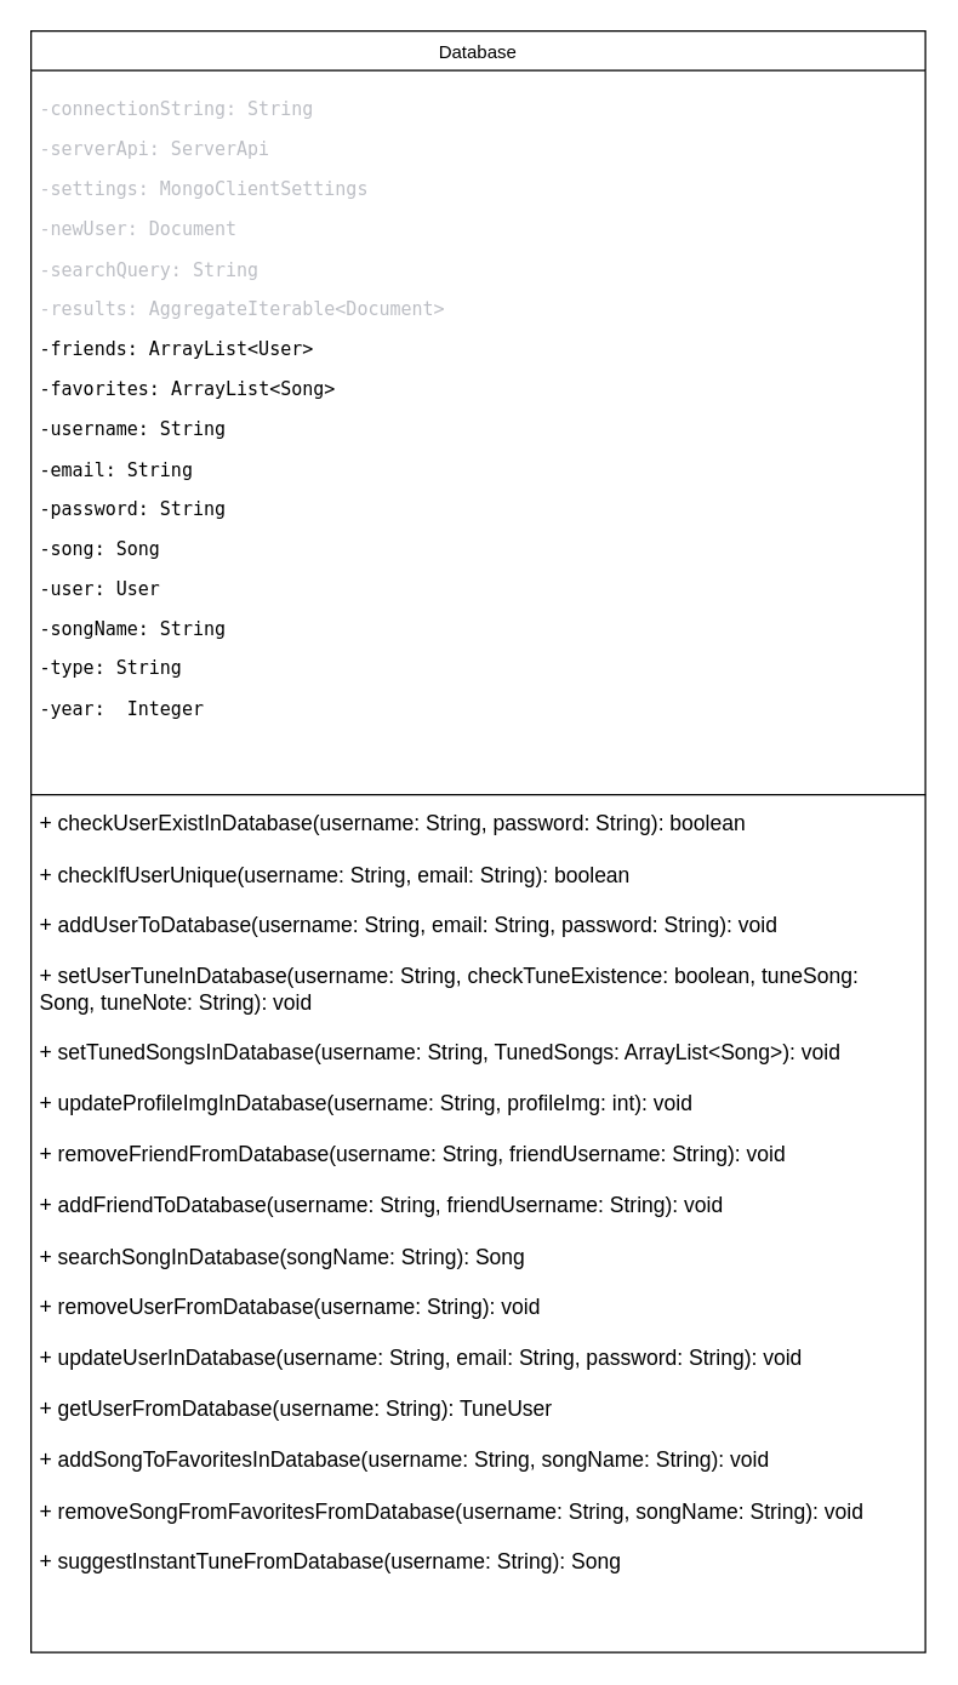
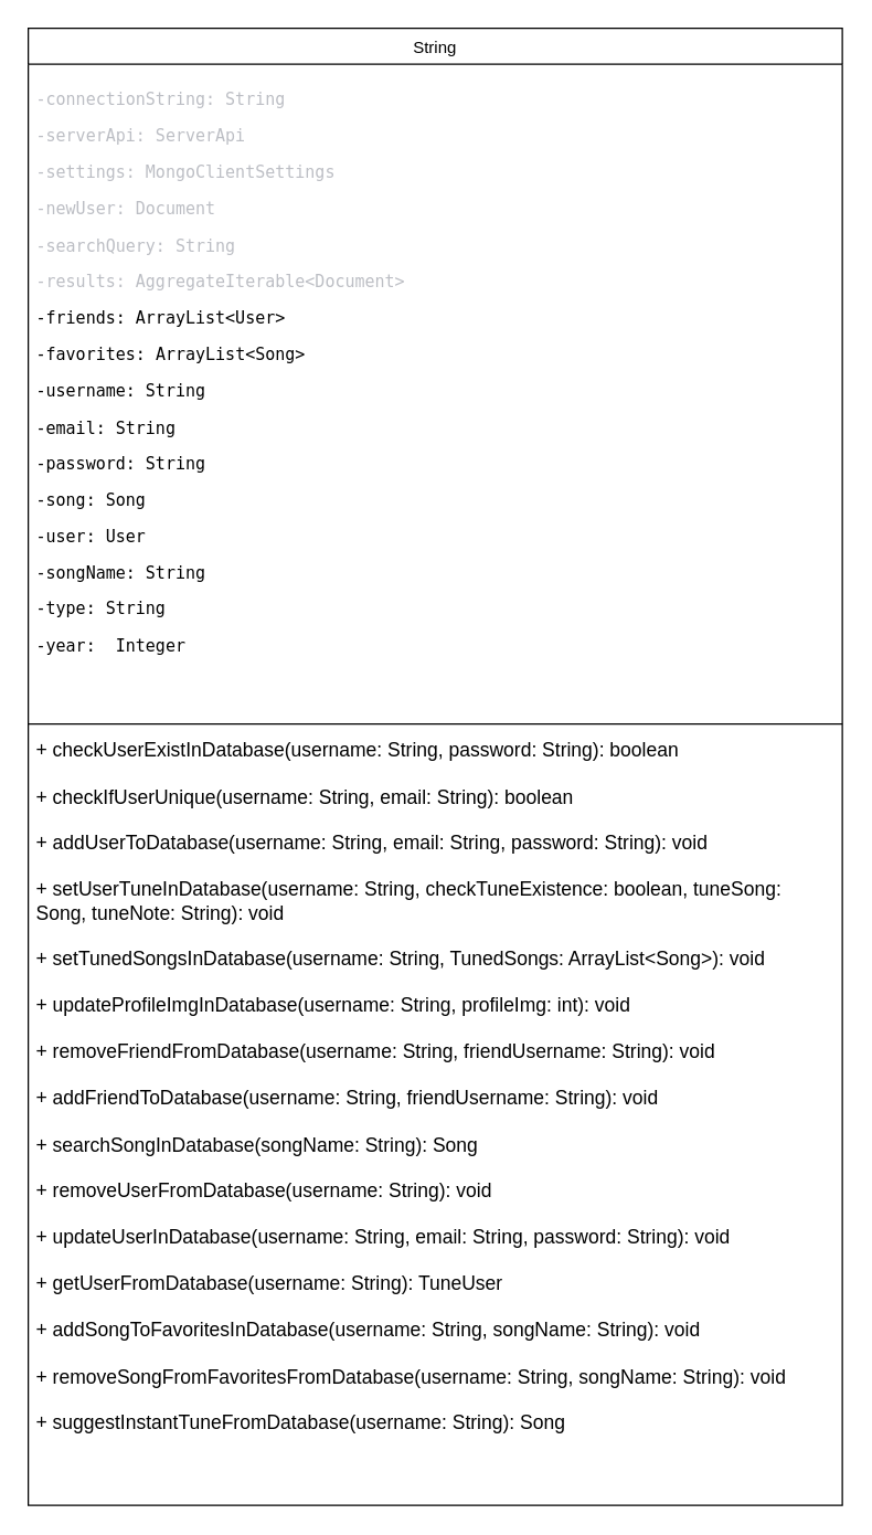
- <mxCell id="2" value="&lt;span style=&quot;font-weight: 400;&quot;&gt;Database&lt;/span&gt;" style="swimlane;fontStyle=1;align=center;verticalAlign=top;childLayout=stackLayout;horizontal=1;startSize=26;horizontalStack=0;resizeParent=1;resizeParentMax=0;resizeLast=0;collapsible=1;marginBottom=0;whiteSpace=wrap;html=1;" parent="1" vertex="1"><mxGeometry x="20" y="20" width="590" height="1070" as="geometry" /></mxCell>
+ <mxCell id="2" value="&lt;span style=&quot;font-weight: 400;&quot;&gt;String&lt;/span&gt;" style="swimlane;fontStyle=1;align=center;verticalAlign=top;childLayout=stackLayout;horizontal=1;startSize=26;horizontalStack=0;resizeParent=1;resizeParentMax=0;resizeLast=0;collapsible=1;marginBottom=0;whiteSpace=wrap;html=1;" parent="1" vertex="1"><mxGeometry x="20" y="20" width="590" height="1070" as="geometry" /></mxCell>
